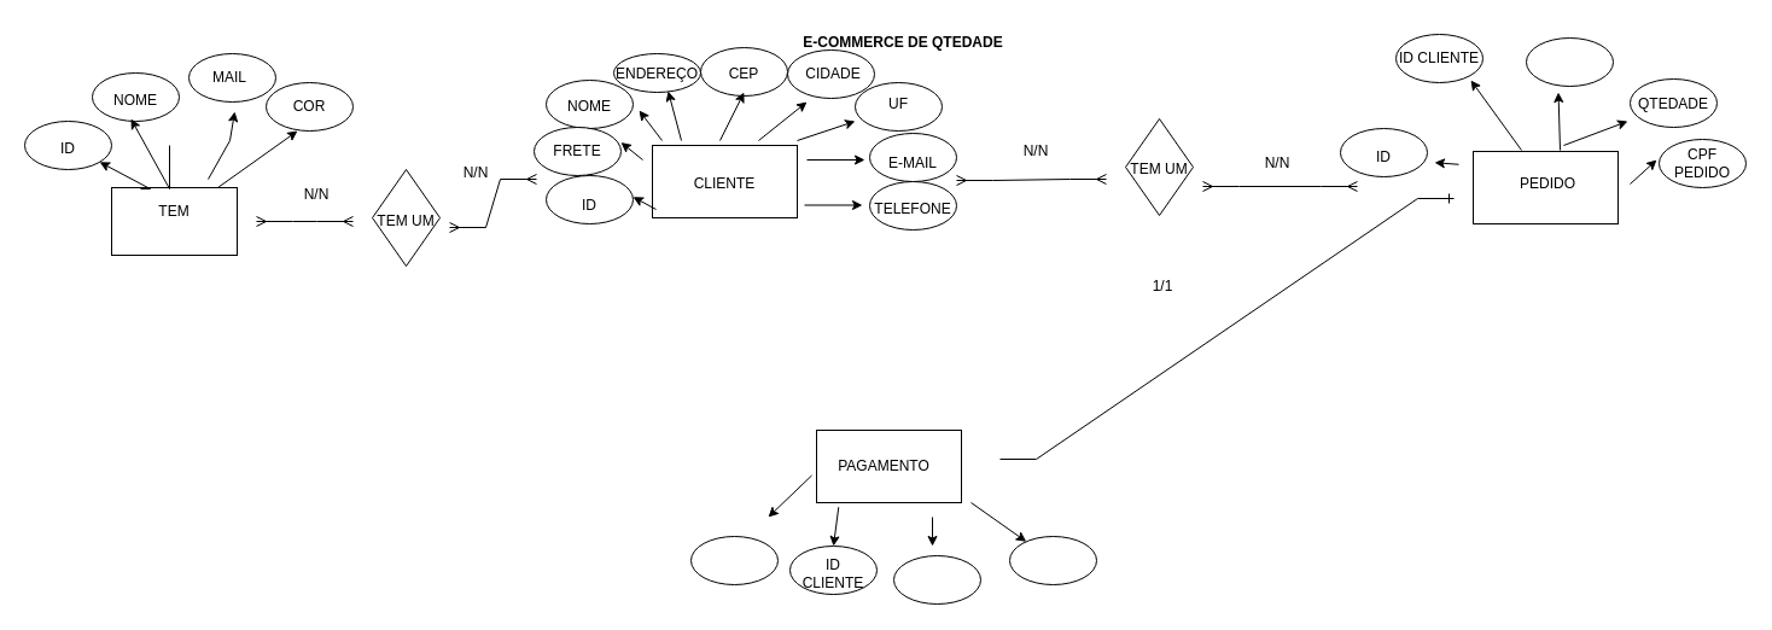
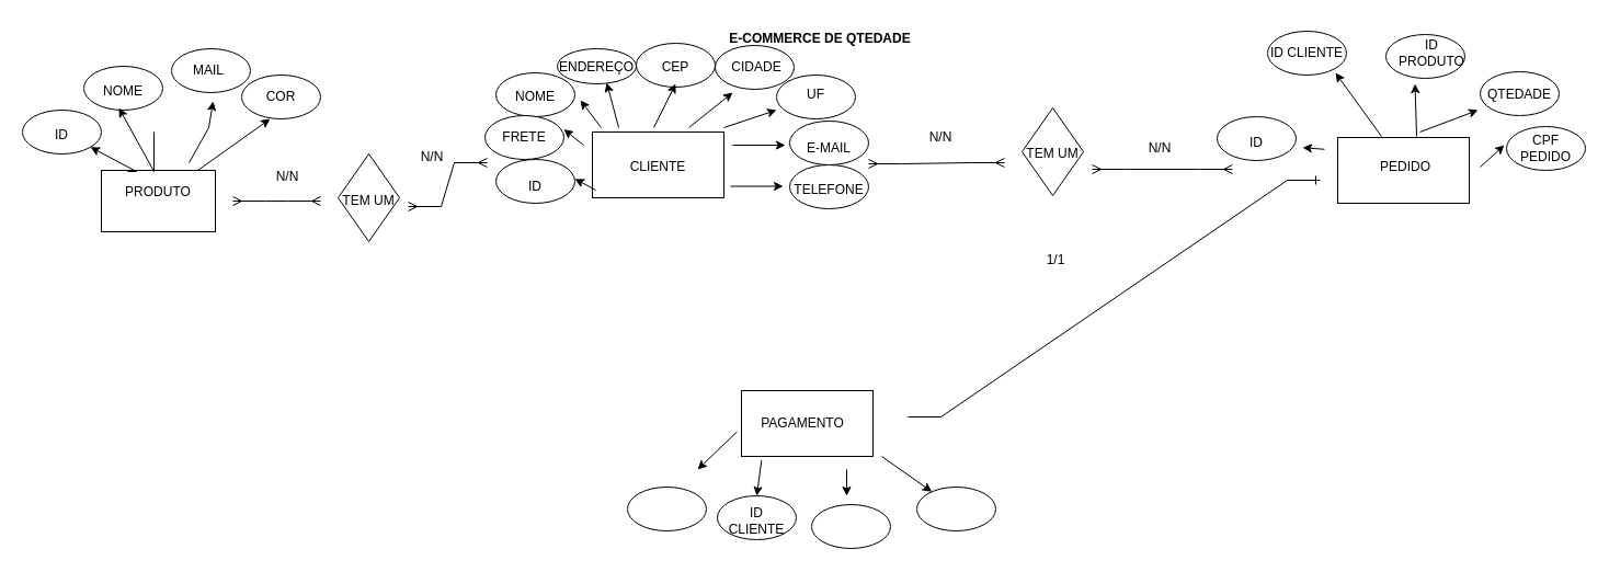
+ <mxCell id="55" value="ID PRODUTO" style="text;html=1;strokeColor=none;fillColor=none;align=center;verticalAlign=middle;whiteSpace=wrap;rounded=0;" vertex="1" parent="1"><mxGeometry x="1276" y="33" width="60" height="30" as="geometry" /></mxCell>
- <mxCell id="7" value="TEM" style="text;html=1;strokeColor=none;fillColor=none;align=center;verticalAlign=middle;whiteSpace=wrap;rounded=0;" vertex="1" parent="1"><mxGeometry x="76" y="155" width="136" height="40" as="geometry" /></mxCell>
+ <mxCell id="7" value="PRODUTO" style="text;html=1;strokeColor=none;fillColor=none;align=center;verticalAlign=middle;whiteSpace=wrap;rounded=0;" vertex="1" parent="1"><mxGeometry x="76" y="155" width="136" height="40" as="geometry" /></mxCell>
